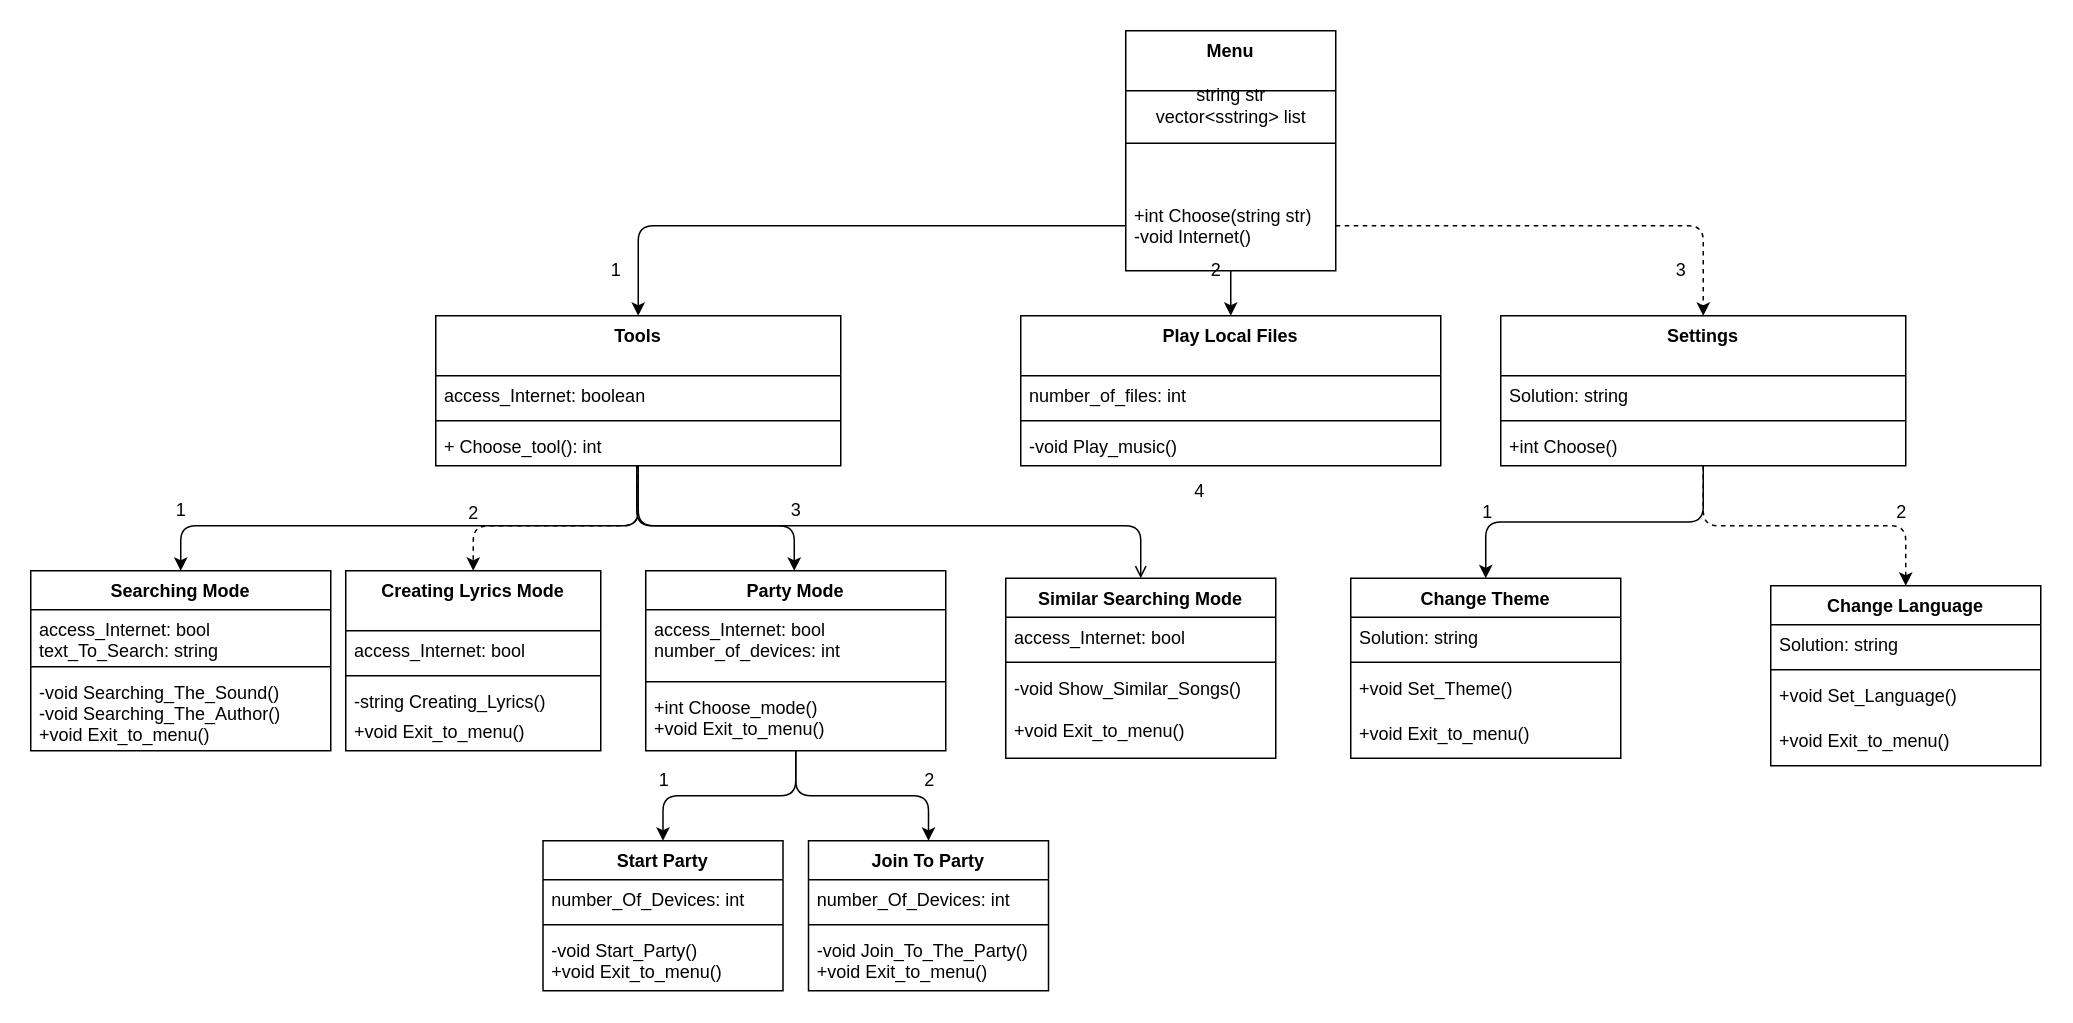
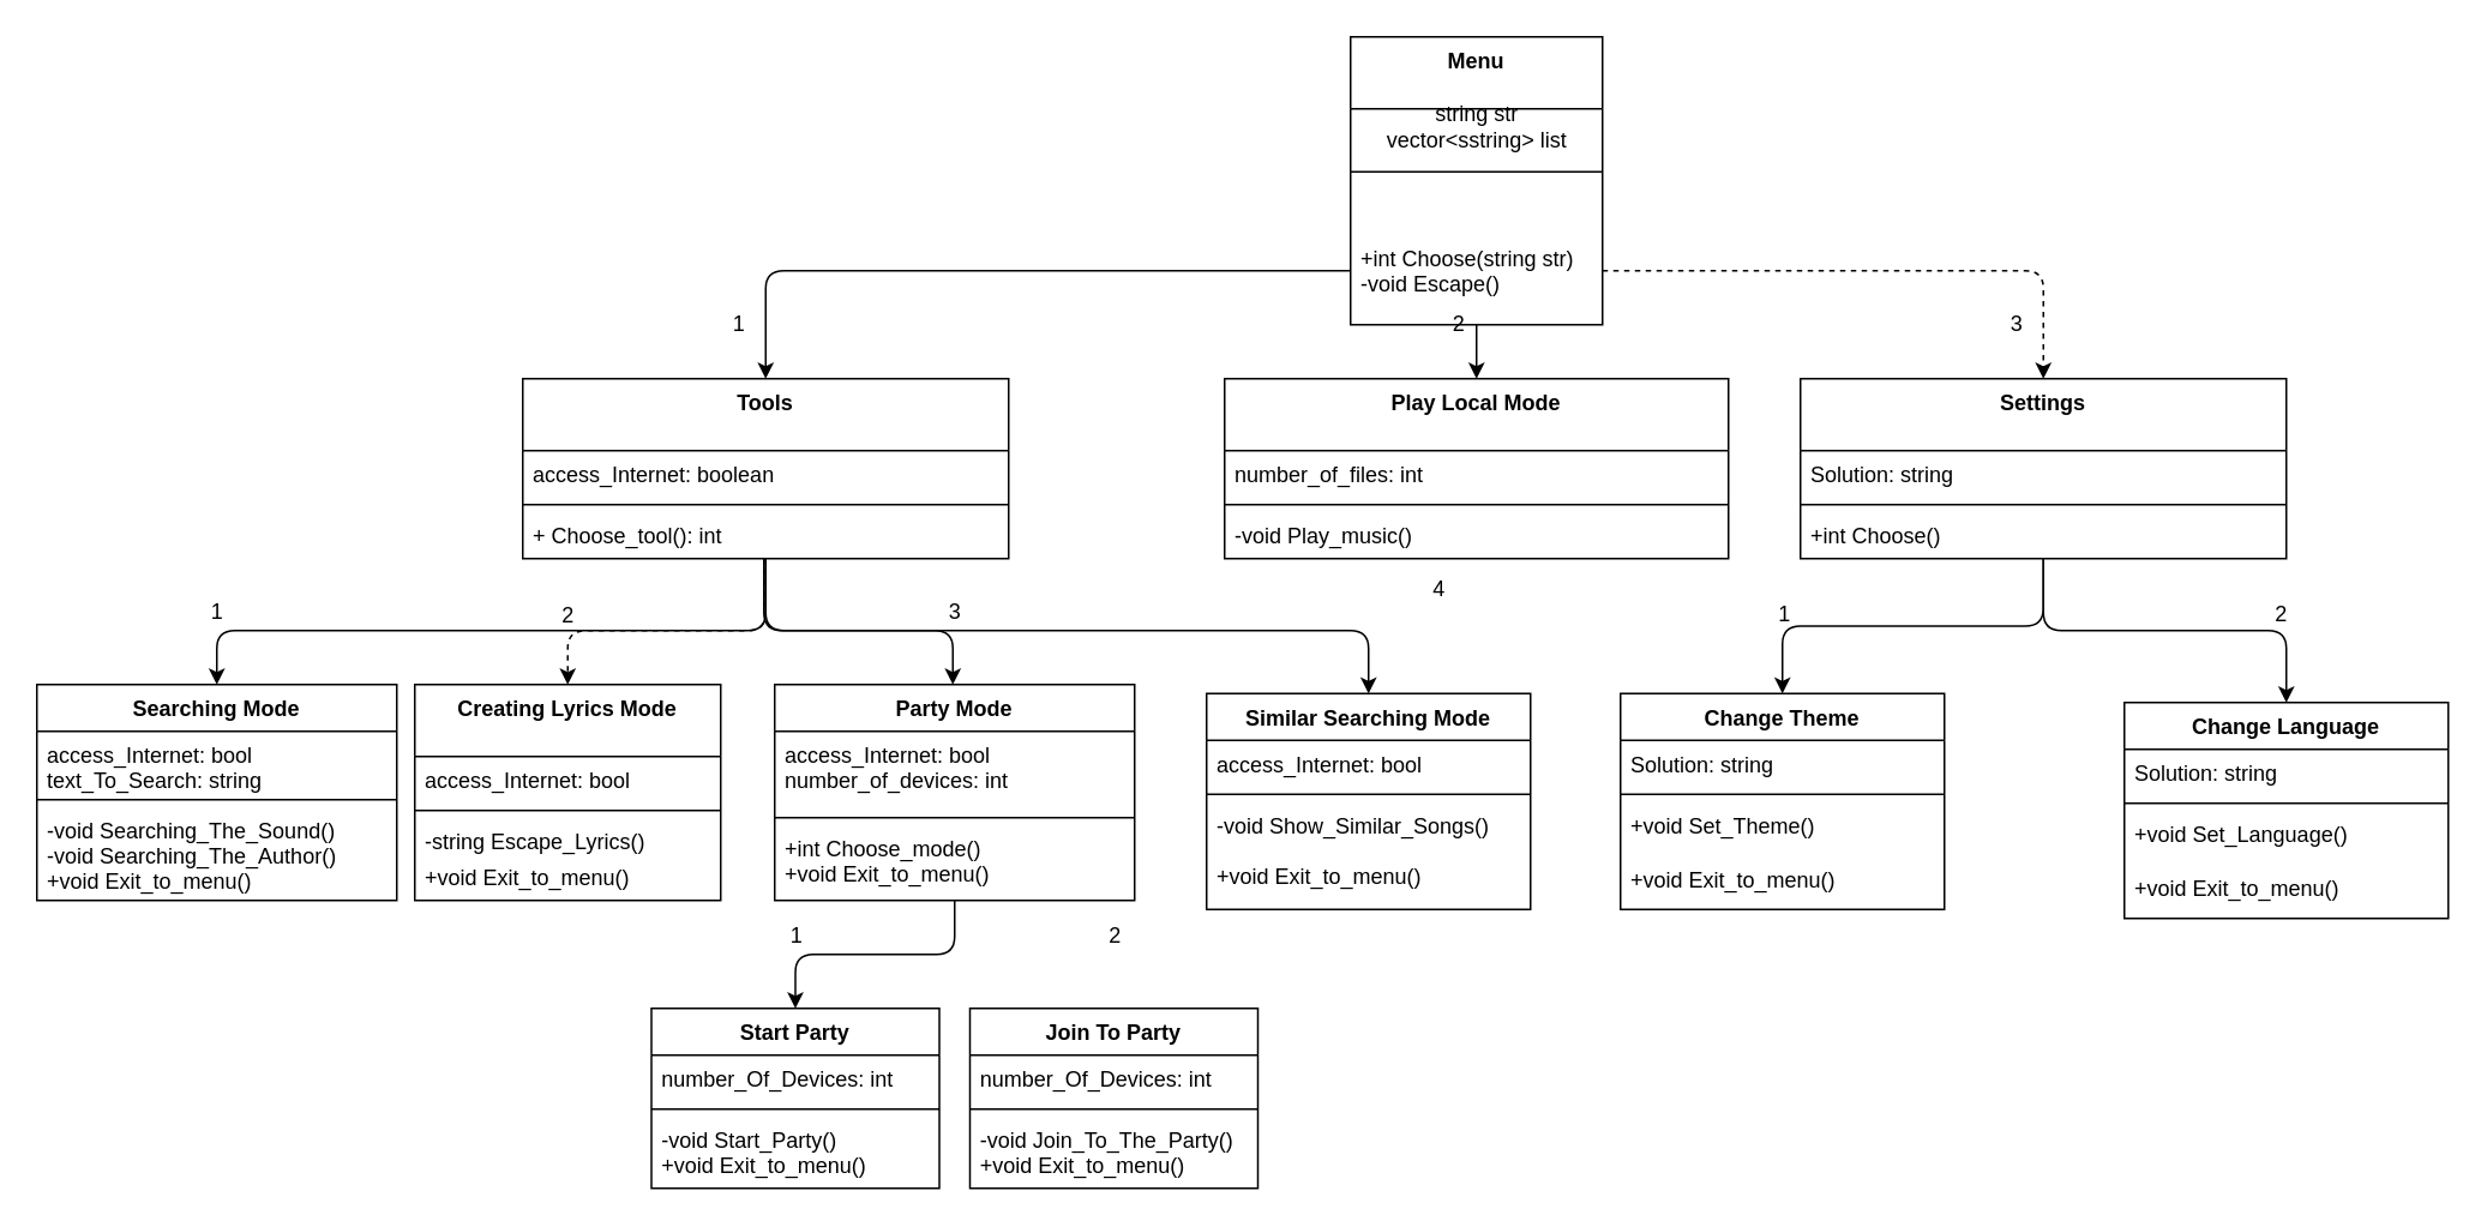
- <mxCell id="46" value="+int Choose(string str)&#10;-void Internet()" style="text;strokeColor=none;fillColor=none;align=left;verticalAlign=top;spacingLeft=4;spacingRight=4;overflow=hidden;rotatable=0;points=[[0,0.5],[1,0.5]];portConstraint=eastwest;" parent="44" vertex="1"><mxGeometry y="110" width="140" height="50" as="geometry" /></mxCell>
+ <mxCell id="46" value="+int Choose(string str)&#10;-void Escape()" style="text;strokeColor=none;fillColor=none;align=left;verticalAlign=top;spacingLeft=4;spacingRight=4;overflow=hidden;rotatable=0;points=[[0,0.5],[1,0.5]];portConstraint=eastwest;" parent="44" vertex="1"><mxGeometry y="110" width="140" height="50" as="geometry" /></mxCell>
- <mxCell id="37" value="Play Local Files" style="swimlane;fontStyle=1;align=center;verticalAlign=top;childLayout=stackLayout;horizontal=1;startSize=40;horizontalStack=0;resizeParent=1;resizeParentMax=0;resizeLast=0;collapsible=1;marginBottom=0;" parent="1" vertex="1"><mxGeometry x="680" y="210" width="280" height="100" as="geometry"><mxRectangle x="-80" y="260" width="120" height="40" as="alternateBounds" /></mxGeometry></mxCell>
+ <mxCell id="37" value="Play Local Mode" style="swimlane;fontStyle=1;align=center;verticalAlign=top;childLayout=stackLayout;horizontal=1;startSize=40;horizontalStack=0;resizeParent=1;resizeParentMax=0;resizeLast=0;collapsible=1;marginBottom=0;" parent="1" vertex="1"><mxGeometry x="680" y="210" width="280" height="100" as="geometry"><mxRectangle x="-80" y="260" width="120" height="40" as="alternateBounds" /></mxGeometry></mxCell>
- <mxCell id="47" style="edgeStyle=orthogonalEdgeStyle;curved=0;rounded=1;sketch=0;orthogonalLoop=1;jettySize=auto;html=1;dashed=1;" parent="1" source="49" target="58" edge="1"><mxGeometry relative="1" as="geometry" /></mxCell>
+ <mxCell id="47" style="edgeStyle=orthogonalEdgeStyle;curved=0;rounded=1;sketch=0;orthogonalLoop=1;jettySize=auto;html=1;" parent="1" source="49" target="58" edge="1"><mxGeometry relative="1" as="geometry" /></mxCell>
- <mxCell id="29" style="edgeStyle=orthogonalEdgeStyle;curved=0;rounded=1;sketch=0;orthogonalLoop=1;jettySize=auto;html=1;entryX=0.5;entryY=0;entryDx=0;entryDy=0;endArrow=open;" parent="1" source="33" target="20" edge="1"><mxGeometry relative="1" as="geometry"><Array as="points"><mxPoint x="425" y="350" /><mxPoint y="350" x="760" /></Array></mxGeometry></mxCell>
+ <mxCell id="29" style="edgeStyle=orthogonalEdgeStyle;curved=0;rounded=1;sketch=0;orthogonalLoop=1;jettySize=auto;html=1;entryX=0.5;entryY=0;entryDx=0;entryDy=0;" parent="1" source="33" target="20" edge="1"><mxGeometry relative="1" as="geometry"><Array as="points"><mxPoint x="425" y="350" /><mxPoint y="350" x="760" /></Array></mxGeometry></mxCell>
- <mxCell id="27" value="-string Creating_Lyrics()" style="text;strokeColor=none;fillColor=none;align=left;verticalAlign=top;spacingLeft=4;spacingRight=4;overflow=hidden;rotatable=0;points=[[0,0.5],[1,0.5]];portConstraint=eastwest;" parent="24" vertex="1"><mxGeometry y="74" width="170" height="20" as="geometry" /></mxCell>
+ <mxCell id="27" value="-string Escape_Lyrics()" style="text;strokeColor=none;fillColor=none;align=left;verticalAlign=top;spacingLeft=4;spacingRight=4;overflow=hidden;rotatable=0;points=[[0,0.5],[1,0.5]];portConstraint=eastwest;" parent="24" vertex="1"><mxGeometry y="74" width="170" height="20" as="geometry" /></mxCell>
- <mxCell id="2" style="edgeStyle=orthogonalEdgeStyle;rounded=1;sketch=0;orthogonalLoop=1;jettySize=auto;html=1;entryX=0.5;entryY=0;entryDx=0;entryDy=0;" parent="1" source="4" target="12" edge="1"><mxGeometry relative="1" as="geometry" /></mxCell>
